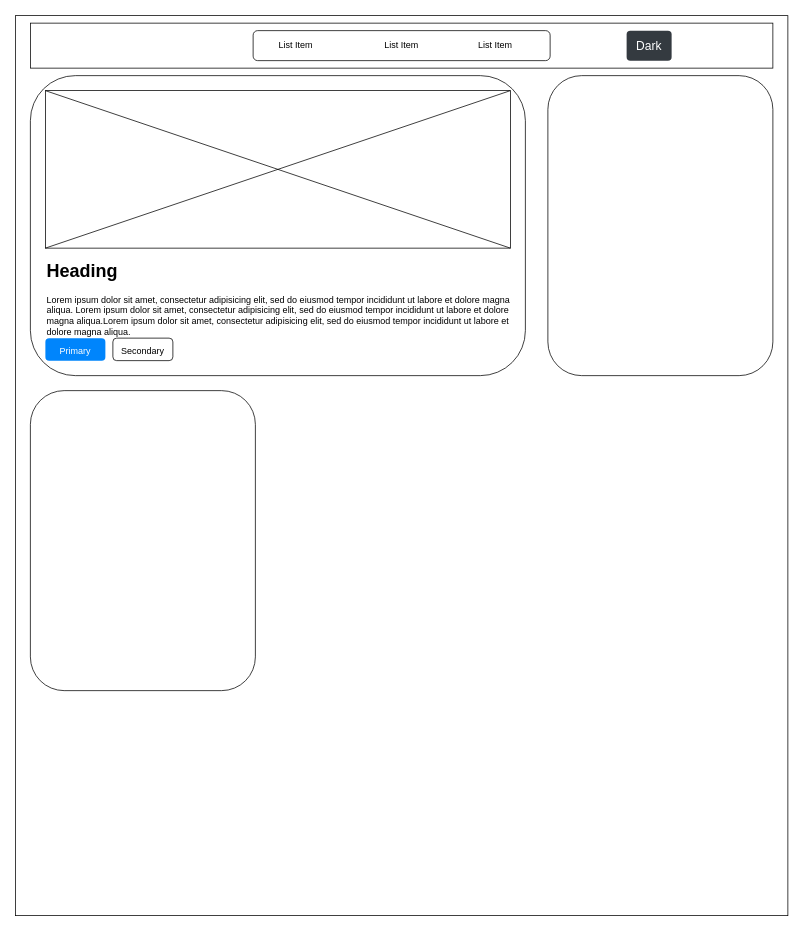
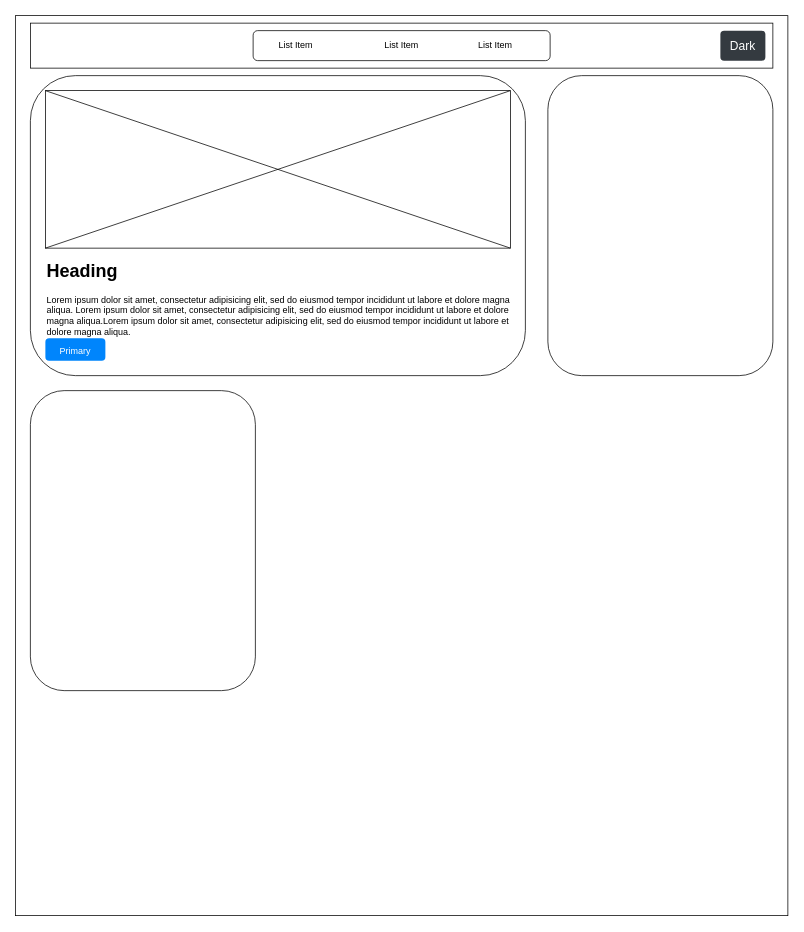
- <mxCell id="15" value="Dark" style="html=1;shadow=0;dashed=0;shape=mxgraph.bootstrap.rrect;rSize=5;strokeColor=none;strokeWidth=1;fillColor=#343A40;fontColor=#ffffff;whiteSpace=wrap;align=center;verticalAlign=middle;spacingLeft=0;fontStyle=0;fontSize=16;spacing=5;" vertex="1" parent="1"><mxGeometry x="835" y="40" width="60" height="40" as="geometry" /></mxCell>
+ <mxCell id="15" value="Dark" style="html=1;shadow=0;dashed=0;shape=mxgraph.bootstrap.rrect;rSize=5;strokeColor=none;strokeWidth=1;fillColor=#343A40;fontColor=#ffffff;whiteSpace=wrap;align=center;verticalAlign=middle;spacingLeft=0;fontStyle=0;fontSize=16;spacing=5;" vertex="1" parent="1"><mxGeometry x="960" y="40" width="60" height="40" as="geometry" /></mxCell>
- <mxCell id="17" value="&lt;font style=&quot;font-size: 12px;&quot;&gt;Secondary&lt;/font&gt;" style="html=1;shadow=0;dashed=0;shape=mxgraph.bootstrap.rrect;rSize=5;strokeWidth=1;whiteSpace=wrap;align=center;verticalAlign=middle;spacingLeft=0;fontStyle=0;fontSize=16;spacing=5;" vertex="1" parent="1"><mxGeometry x="150" y="450" width="80" height="30" as="geometry" /></mxCell>
